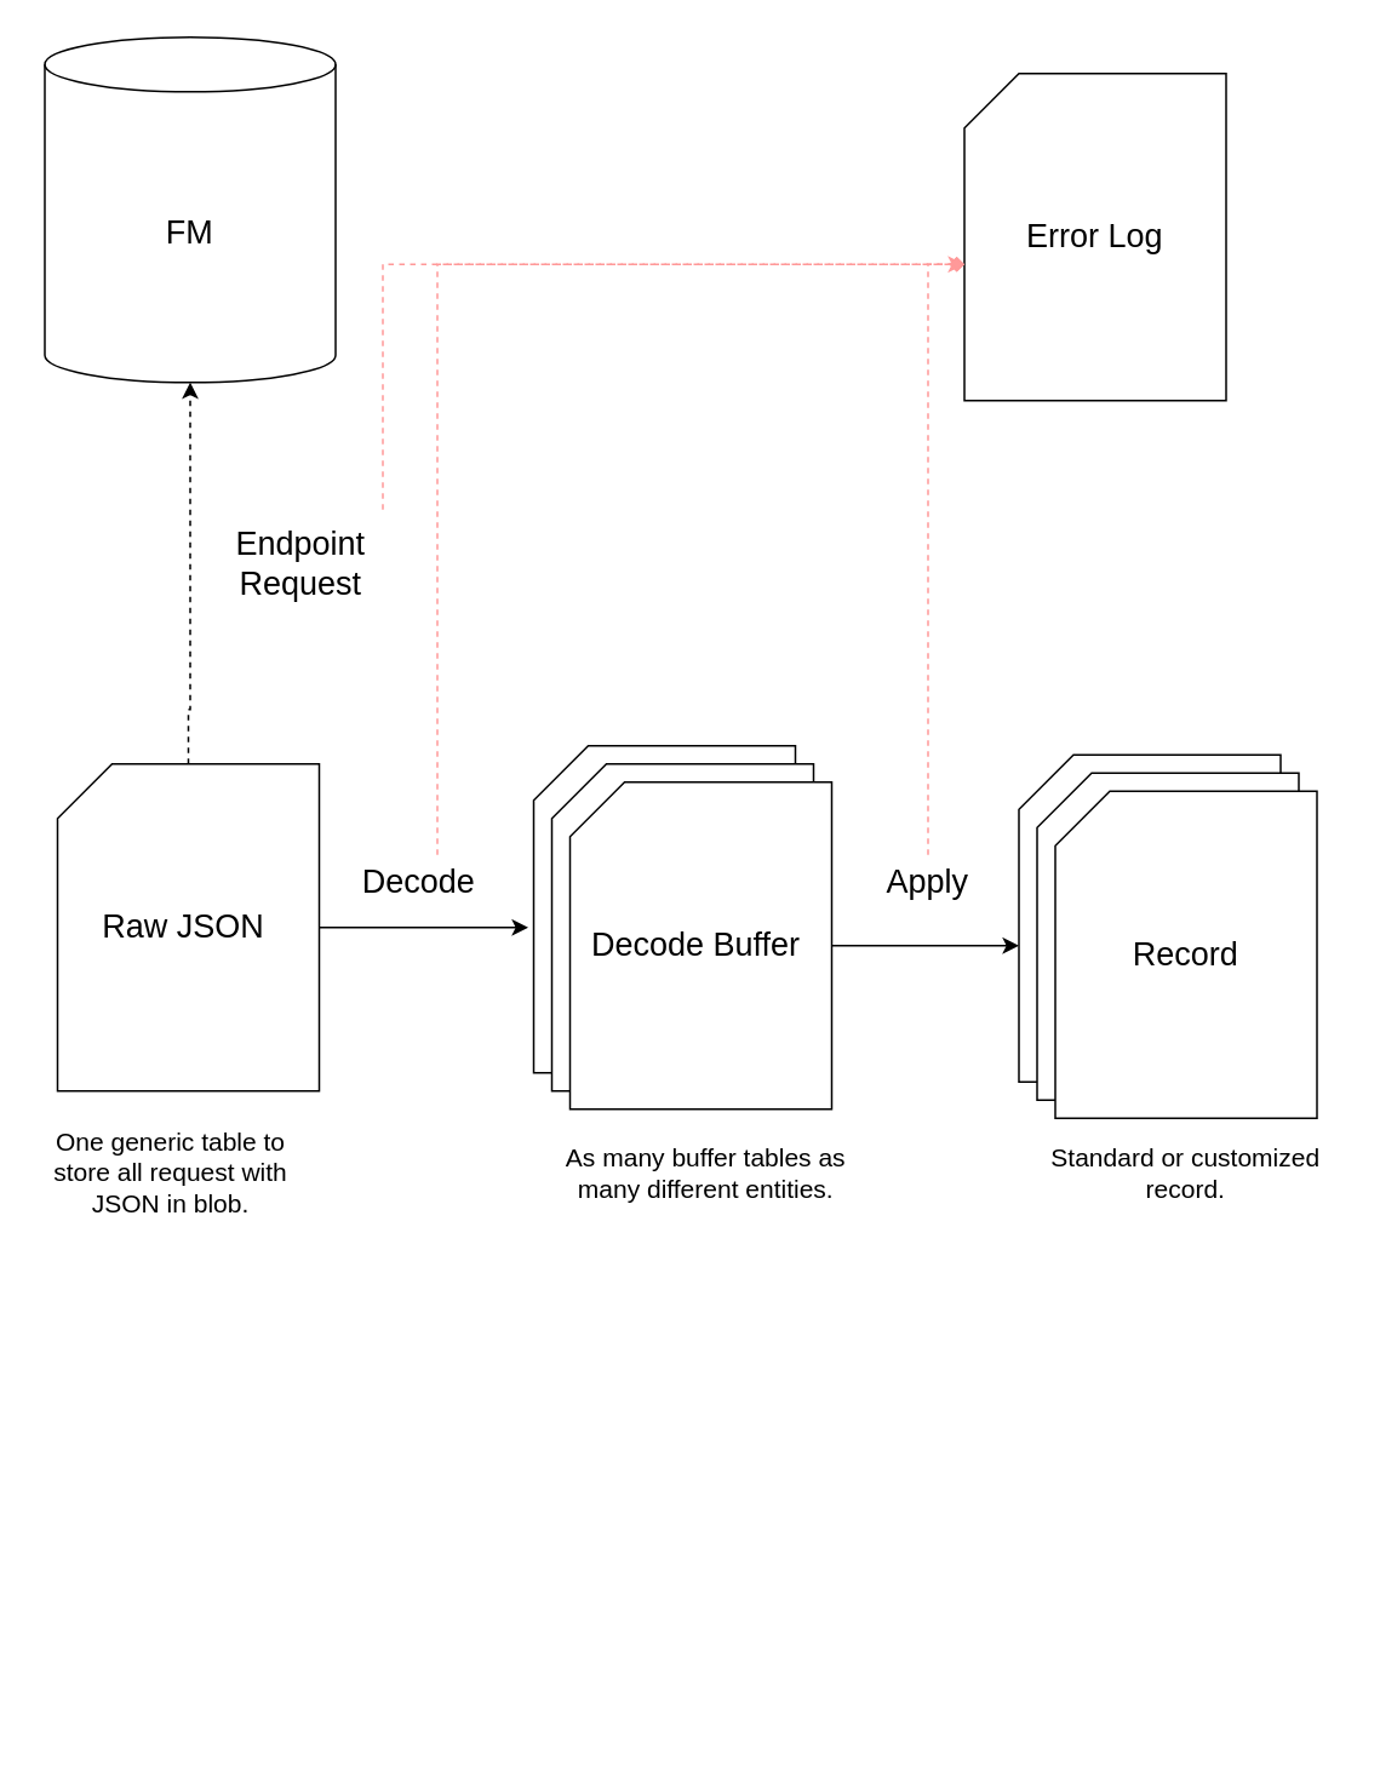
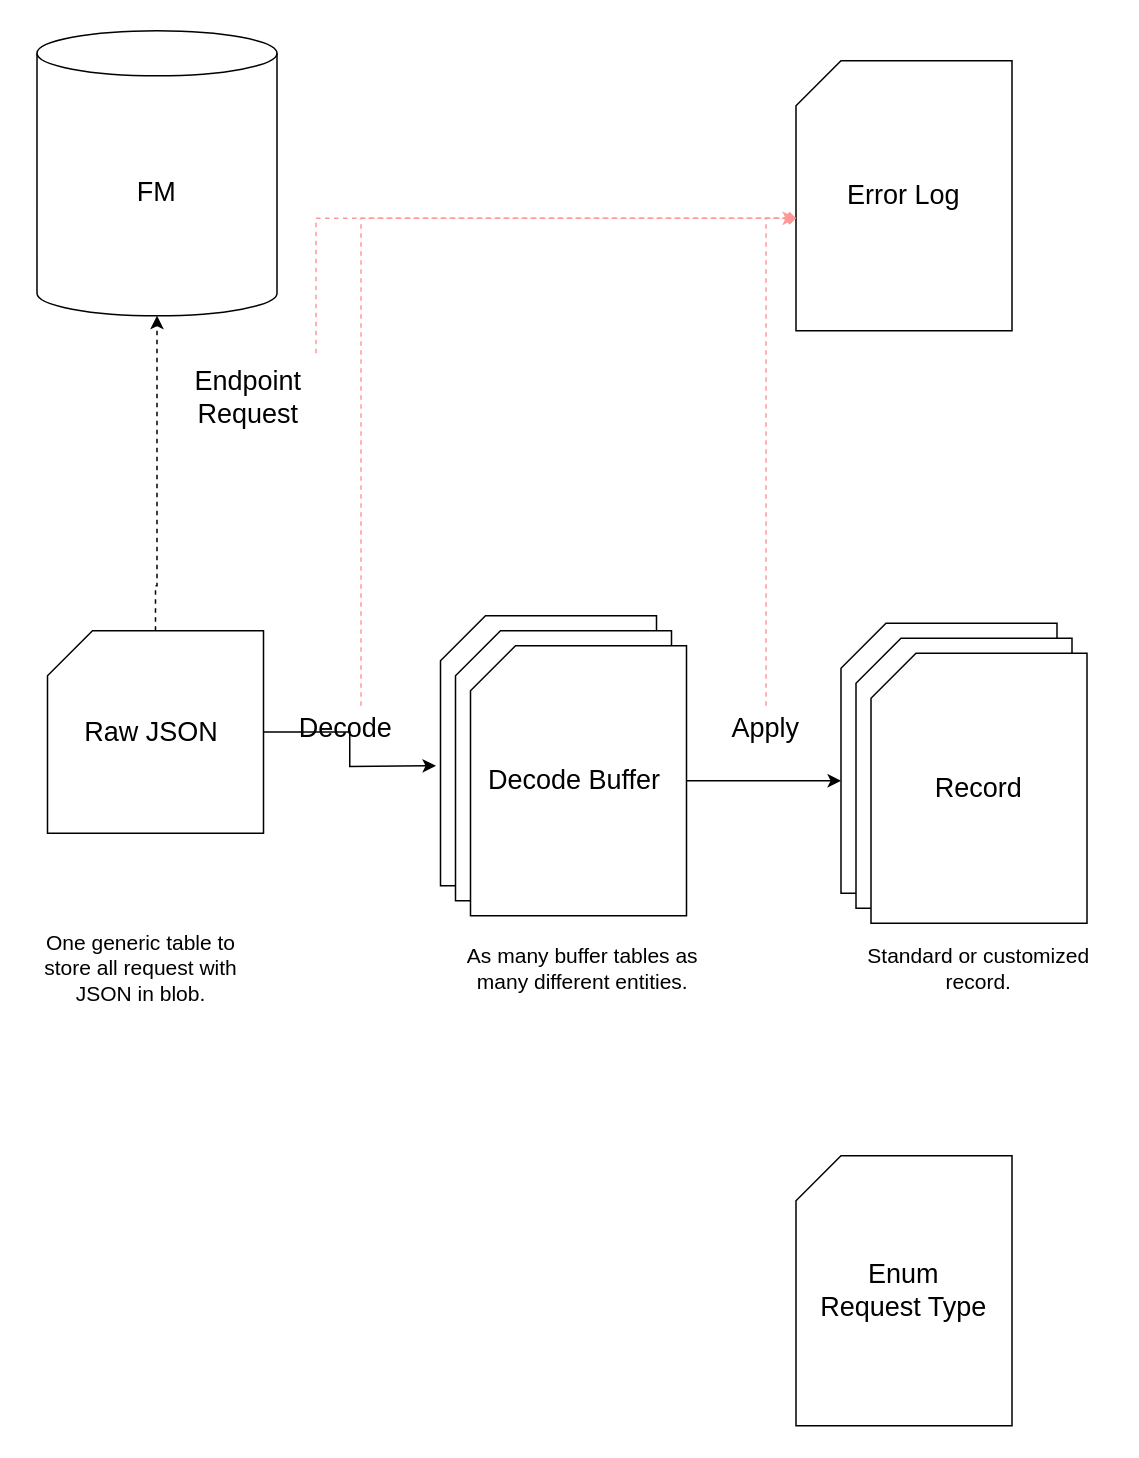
- <mxCell id="18" value="&lt;font style=&quot;font-size: 18px;&quot;&gt;Endpoint Request&lt;/font&gt;" style="text;html=1;strokeColor=none;fillColor=none;align=center;verticalAlign=middle;whiteSpace=wrap;rounded=0;" vertex="1" parent="1"><mxGeometry x="110" y="280" width="110" height="60" as="geometry" /></mxCell>
+ <mxCell id="18" value="&lt;font style=&quot;font-size: 18px;&quot;&gt;Endpoint Request&lt;/font&gt;" style="text;html=1;strokeColor=none;fillColor=none;align=center;verticalAlign=middle;whiteSpace=wrap;rounded=0;" vertex="1" parent="1"><mxGeometry x="110" y="235" width="110" height="60" as="geometry" /></mxCell>
- <mxCell id="5" value="&lt;font style=&quot;font-size: 18px;&quot;&gt;Raw JSON&amp;nbsp;&lt;/font&gt;" style="shape=card;whiteSpace=wrap;html=1;" vertex="1" parent="1"><mxGeometry x="31" y="420" width="144" height="180" as="geometry" /></mxCell>
+ <mxCell id="5" value="&lt;font style=&quot;font-size: 18px;&quot;&gt;Raw JSON&amp;nbsp;&lt;/font&gt;" style="shape=card;whiteSpace=wrap;html=1;" vertex="1" parent="1"><mxGeometry x="31" y="420" width="144" height="135" as="geometry" /></mxCell>
+ <mxCell id="24" value="&lt;span style=&quot;font-size: 18px;&quot;&gt;Enum&lt;br&gt;Request Type&lt;br&gt;&lt;/span&gt;" style="shape=card;whiteSpace=wrap;html=1;" vertex="1" parent="1"><mxGeometry x="530" y="770" width="144" height="180" as="geometry" /></mxCell>
